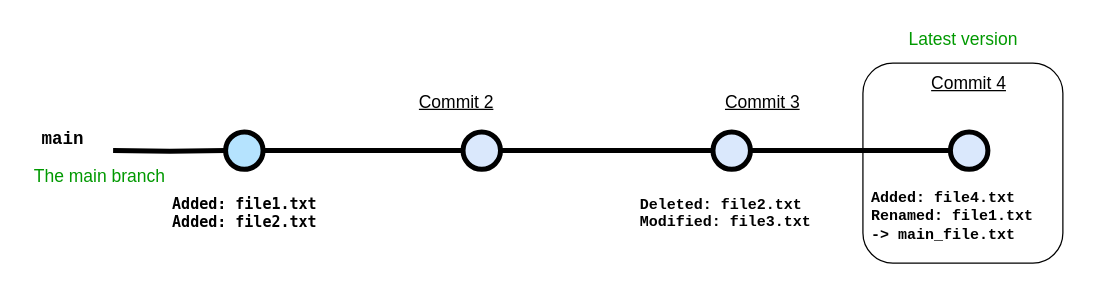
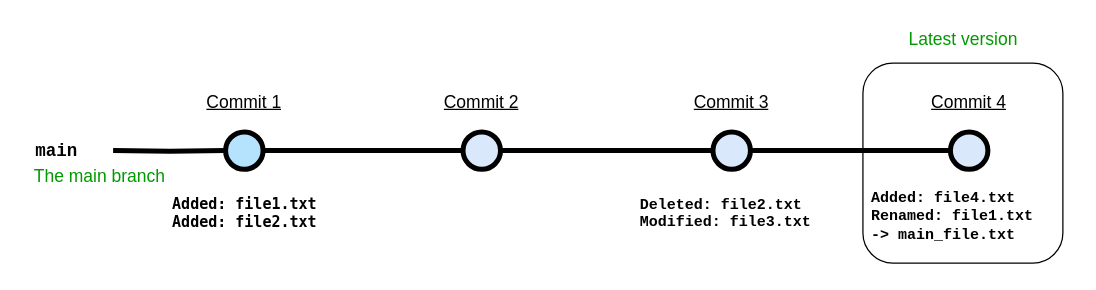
- <mxCell id="15" value="Commit 4" style="text;html=1;strokeColor=none;fillColor=none;align=center;verticalAlign=middle;whiteSpace=wrap;overflow=hidden;fontSize=14;fontStyle=4" vertex="1" parent="1"><mxGeometry x="740" y="55" width="70" height="20" as="geometry" /></mxCell>
+ <mxCell id="15" value="Commit 4" style="text;html=1;strokeColor=none;fillColor=none;align=center;verticalAlign=middle;whiteSpace=wrap;overflow=hidden;fontSize=14;fontStyle=4" vertex="1" parent="1"><mxGeometry x="740" y="70" width="70" height="20" as="geometry" /></mxCell>
+ <mxCell id="12" value="Commit 1" style="text;html=1;strokeColor=none;fillColor=none;align=center;verticalAlign=middle;whiteSpace=wrap;overflow=hidden;fontSize=14;fontStyle=4" parent="1" vertex="1"><mxGeometry x="160" y="70" width="70" height="20" as="geometry" /></mxCell>
- <mxCell id="13" value="Commit 2" style="text;html=1;strokeColor=none;fillColor=none;align=center;verticalAlign=middle;whiteSpace=wrap;overflow=hidden;fontSize=14;fontStyle=4" vertex="1" parent="1"><mxGeometry x="330" y="70" width="70" height="20" as="geometry" /></mxCell>
+ <mxCell id="13" value="Commit 2" style="text;html=1;strokeColor=none;fillColor=none;align=center;verticalAlign=middle;whiteSpace=wrap;overflow=hidden;fontSize=14;fontStyle=4" vertex="1" parent="1"><mxGeometry x="350" y="70" width="70" height="20" as="geometry" /></mxCell>
- <mxCell id="14" value="Commit 3" style="text;html=1;strokeColor=none;fillColor=none;align=center;verticalAlign=middle;whiteSpace=wrap;overflow=hidden;fontSize=14;fontStyle=4" vertex="1" parent="1"><mxGeometry x="575" y="70" width="70" height="20" as="geometry" /></mxCell>
+ <mxCell id="14" value="Commit 3" style="text;html=1;strokeColor=none;fillColor=none;align=center;verticalAlign=middle;whiteSpace=wrap;overflow=hidden;fontSize=14;fontStyle=4" vertex="1" parent="1"><mxGeometry x="550" y="70" width="70" height="20" as="geometry" /></mxCell>
- <mxCell id="10" value="main" style="text;html=1;strokeColor=none;fillColor=none;align=center;verticalAlign=middle;whiteSpace=wrap;overflow=hidden;fontSize=14;fontStyle=1;fontFamily=Courier New;" parent="1" vertex="1"><mxGeometry x="25" y="100" width="50" height="20" as="geometry" /></mxCell>
+ <mxCell id="10" value="main" style="text;html=1;strokeColor=none;fillColor=none;align=center;verticalAlign=middle;whiteSpace=wrap;overflow=hidden;fontSize=14;fontStyle=1;fontFamily=Courier New;" parent="1" vertex="1"><mxGeometry x="20" y="110" width="50" height="20" as="geometry" /></mxCell>
